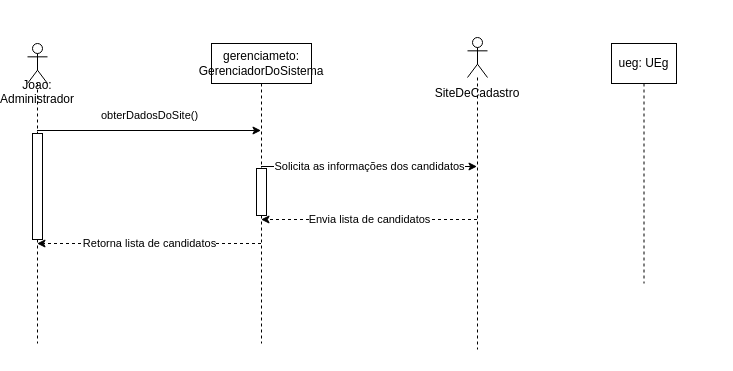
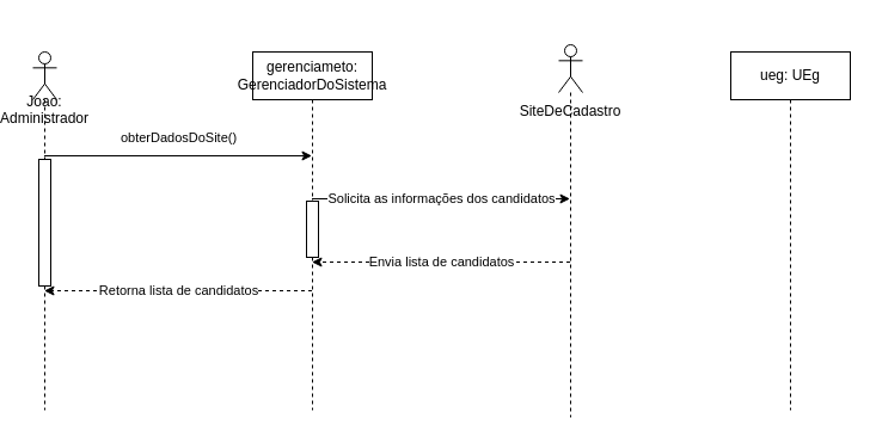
- <mxCell id="8" value="ueg: UEg" style="shape=umlLifeline;perimeter=lifelinePerimeter;whiteSpace=wrap;html=1;container=1;dropTarget=0;collapsible=0;recursiveResize=0;outlineConnect=0;portConstraint=eastwest;newEdgeStyle={&quot;curved&quot;:0,&quot;rounded&quot;:0};" vertex="1" parent="1"><mxGeometry x="604" y="26" width="65" height="240" as="geometry" /></mxCell>
+ <mxCell id="8" value="ueg: UEg" style="shape=umlLifeline;perimeter=lifelinePerimeter;whiteSpace=wrap;html=1;container=1;dropTarget=0;collapsible=0;recursiveResize=0;outlineConnect=0;portConstraint=eastwest;newEdgeStyle={&quot;curved&quot;:0,&quot;rounded&quot;:0};" vertex="1" parent="1"><mxGeometry x="604" y="26" width="100" height="300" as="geometry" /></mxCell>
